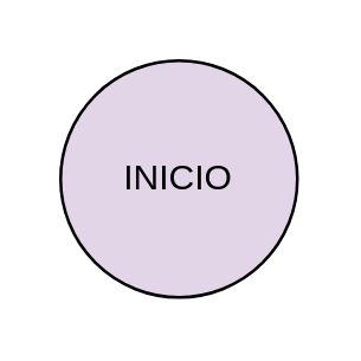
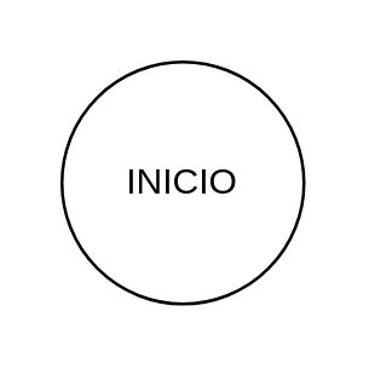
- <mxCell id="2" value="INICIO" style="ellipse;whiteSpace=wrap;html=1;fillColor=#e1d5e7;" vertex="1" parent="1"><mxGeometry x="20" y="20" width="80" height="80" as="geometry" /></mxCell>
+ <mxCell id="2" value="INICIO" style="ellipse;whiteSpace=wrap;html=1;" vertex="1" parent="1"><mxGeometry x="20" y="20" width="80" height="80" as="geometry" /></mxCell>
